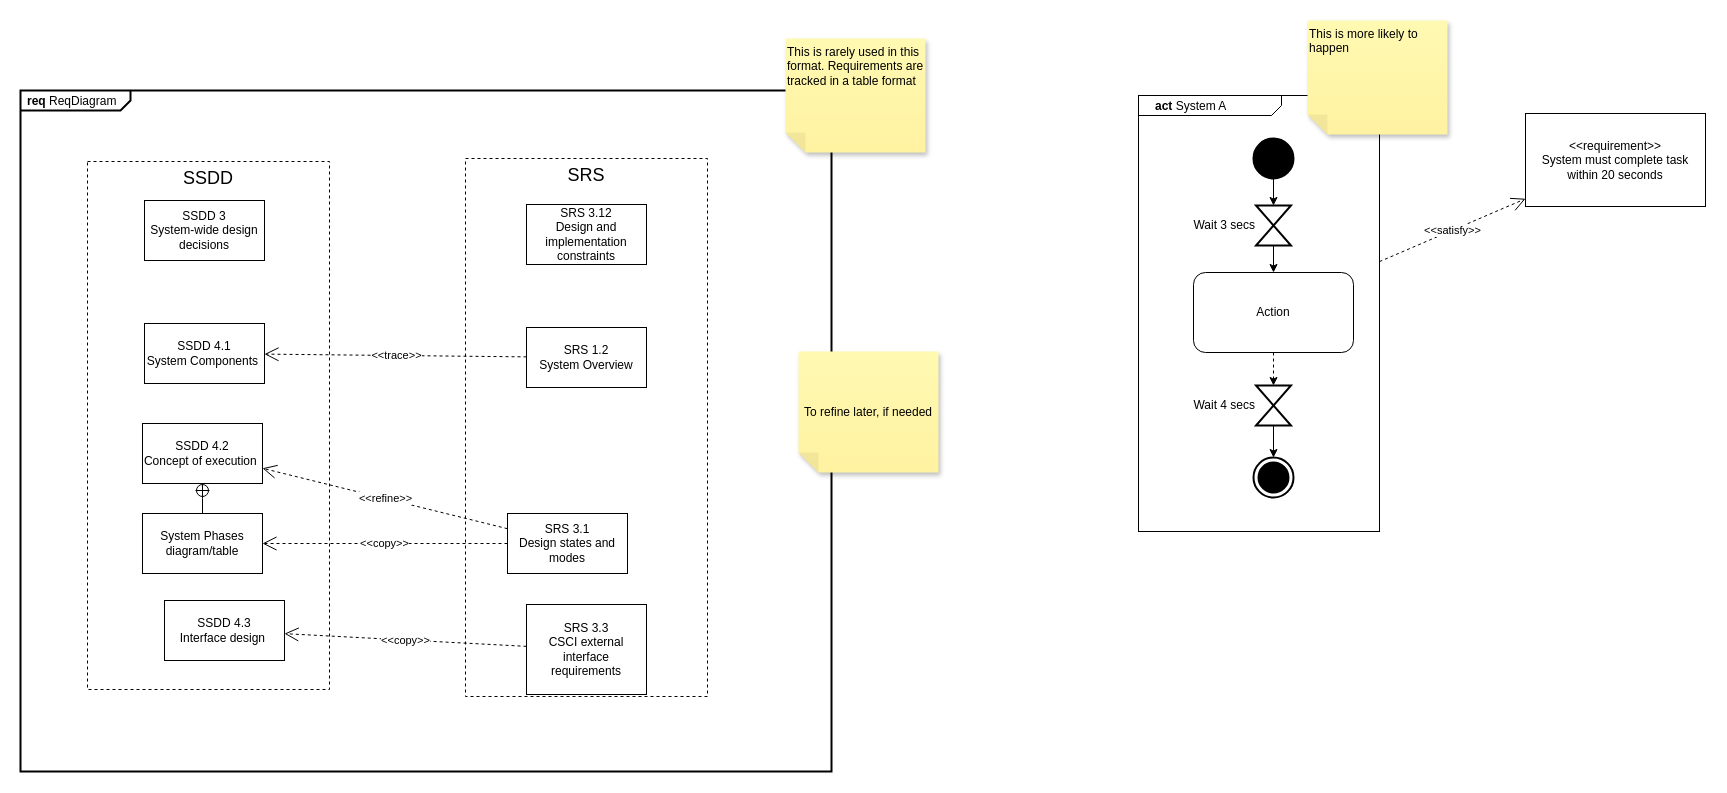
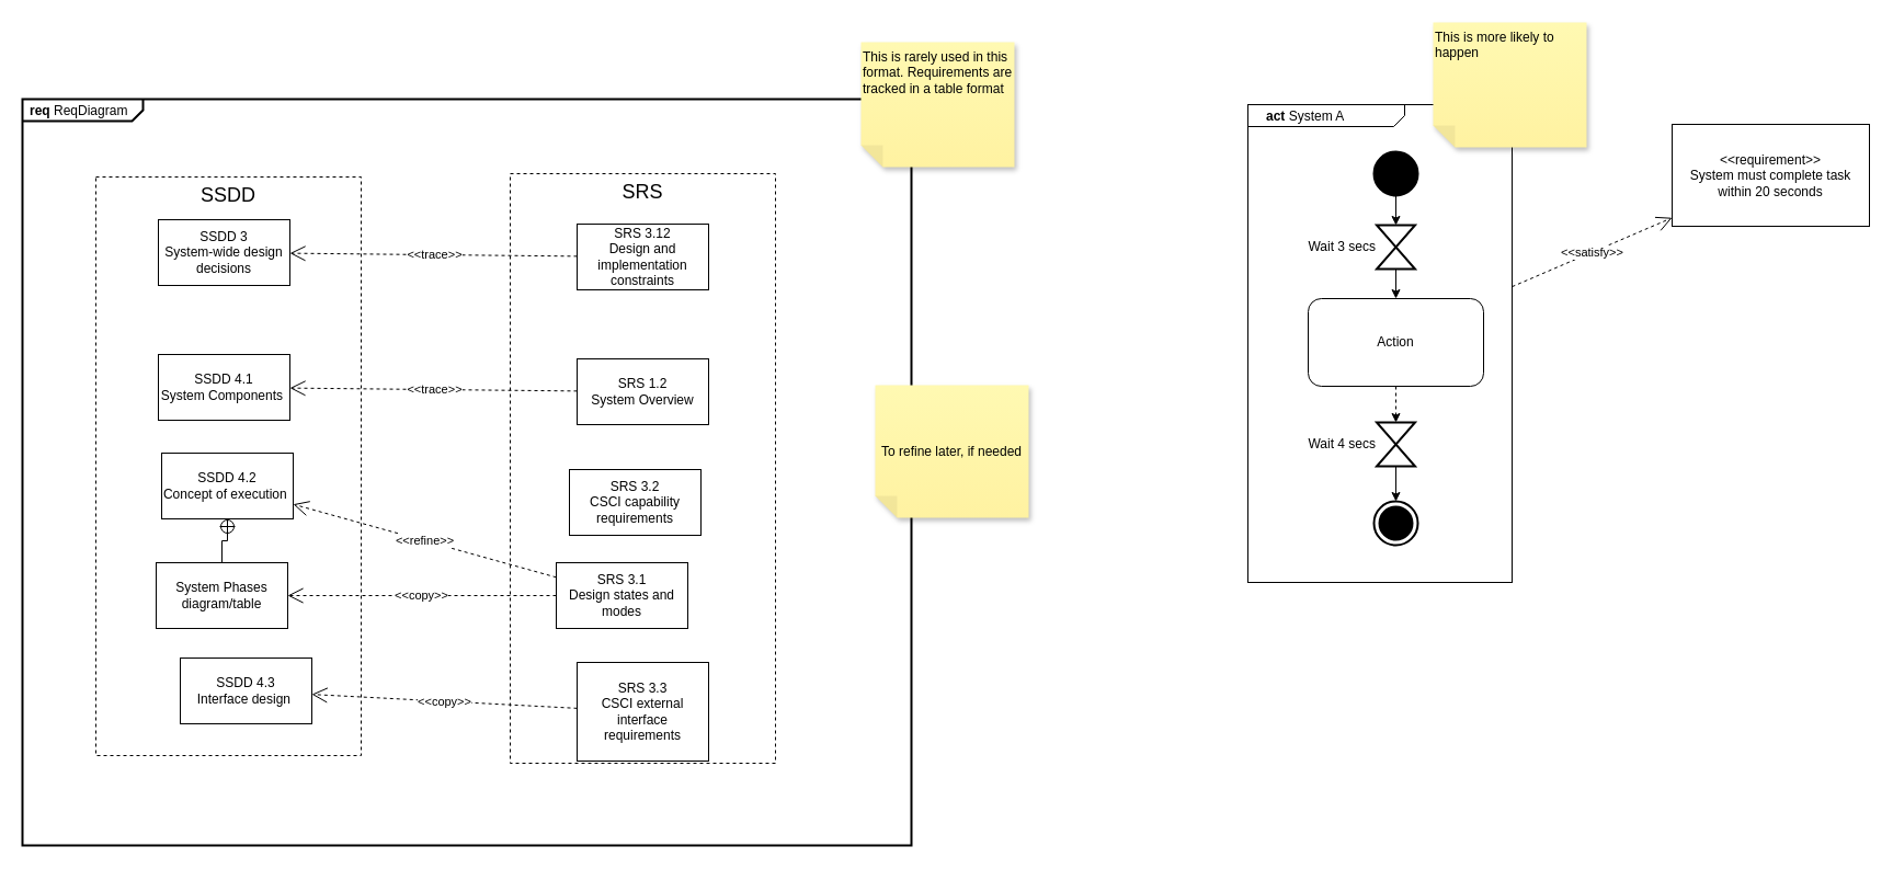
+ <mxCell id="16" value="&amp;lt;&amp;lt;trace&amp;gt;&amp;gt;" style="endArrow=open;html=1;edgeStyle=none;endSize=12;dashed=1;rounded=0;" edge="1" parent="1" source="17" target="15"><mxGeometry x="-0.007" relative="1" as="geometry"><mxPoint as="offset" /></mxGeometry></mxCell>
- <mxCell id="6" value="SSDD&amp;nbsp;4.2 &lt;br&gt;Concept of execution&amp;nbsp;" style="shape=rect;html=1;whiteSpace=wrap;align=center;" vertex="1" parent="1"><mxGeometry x="142" y="423" width="120" height="60" as="geometry" /></mxCell>
+ <mxCell id="6" value="SSDD&amp;nbsp;4.2 &lt;br&gt;Concept of execution&amp;nbsp;" style="shape=rect;html=1;whiteSpace=wrap;align=center;" vertex="1" parent="1"><mxGeometry x="147" y="413" width="120" height="60" as="geometry" /></mxCell>
+ <mxCell id="8" value="SRS 3.2&lt;br&gt;CSCI capability requirements" style="shape=rect;html=1;whiteSpace=wrap;align=center;" vertex="1" parent="1"><mxGeometry x="519" y="428" width="120" height="60" as="geometry" /></mxCell>
